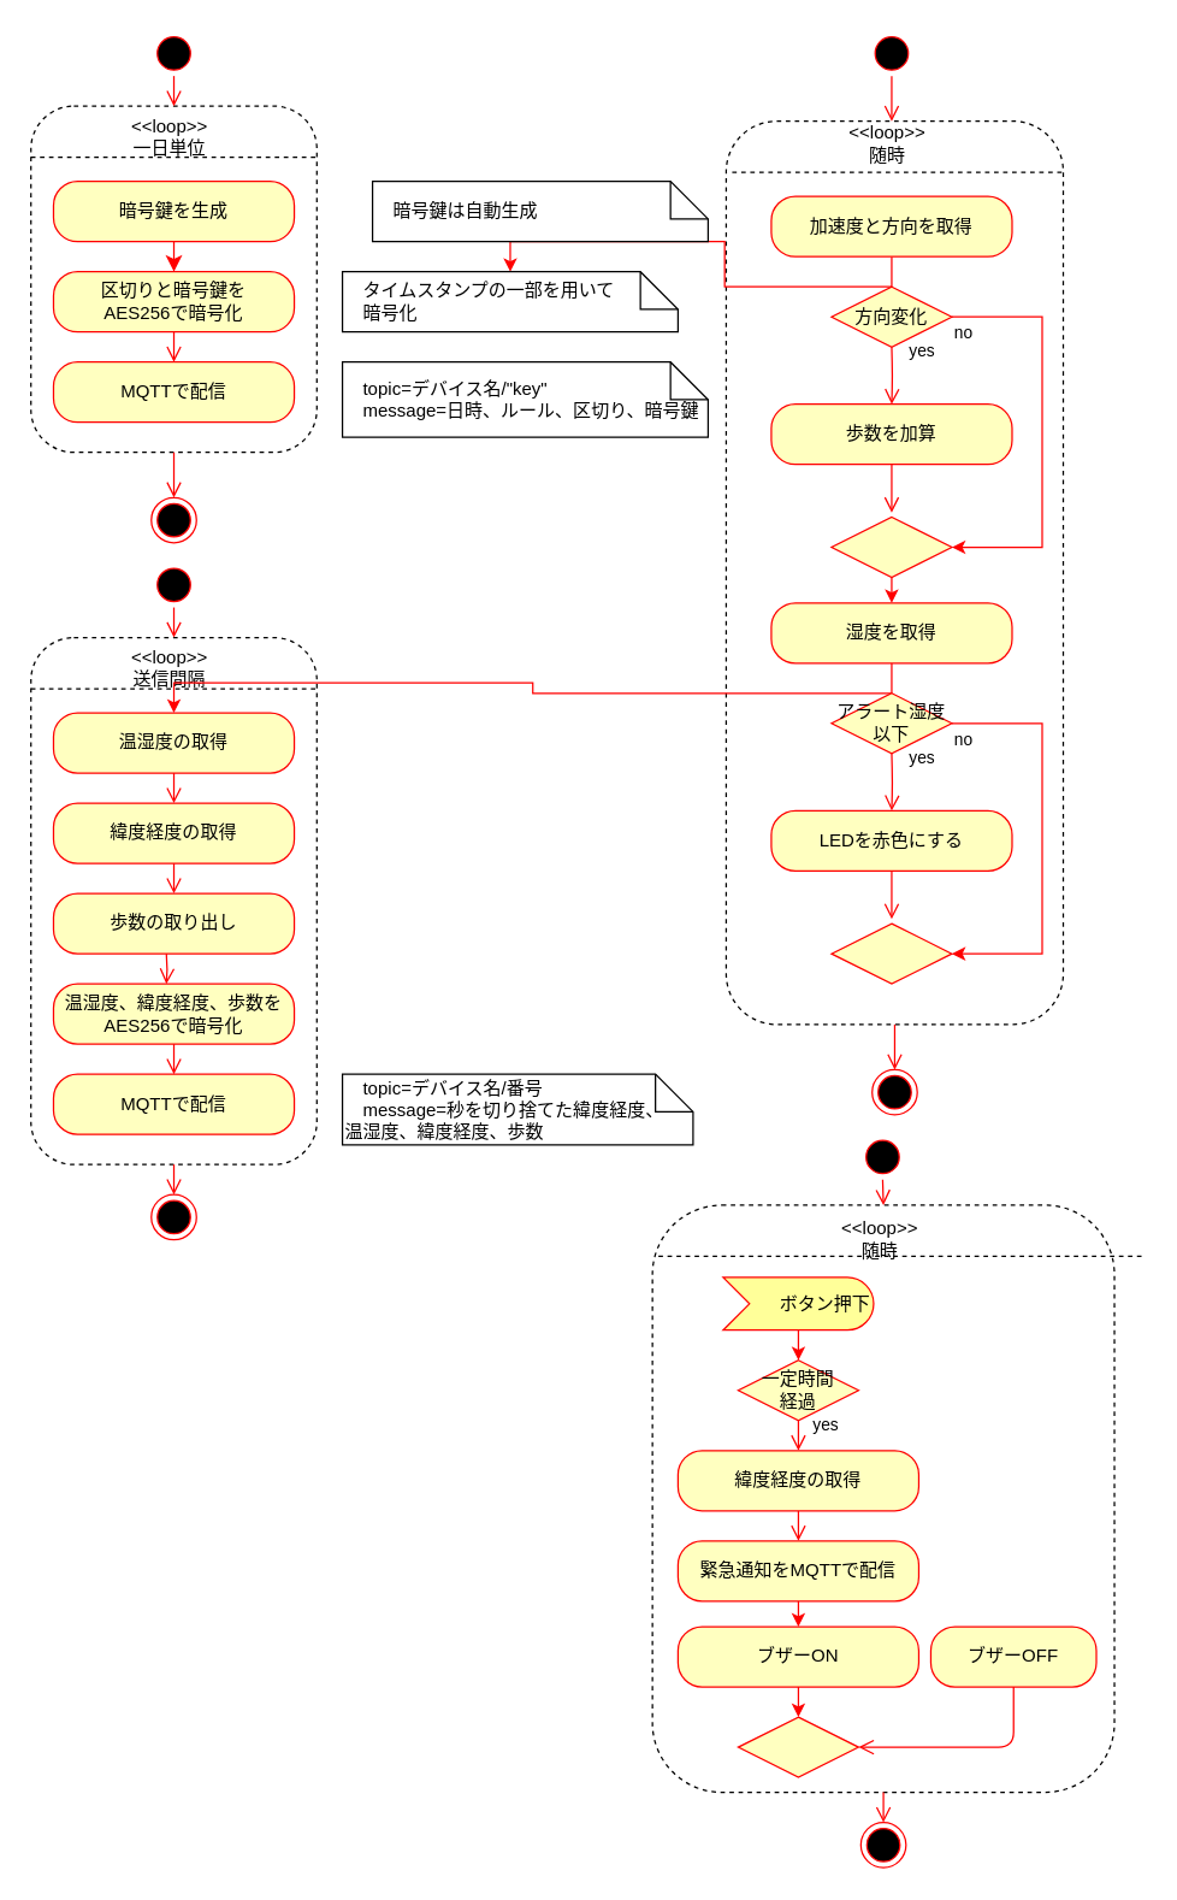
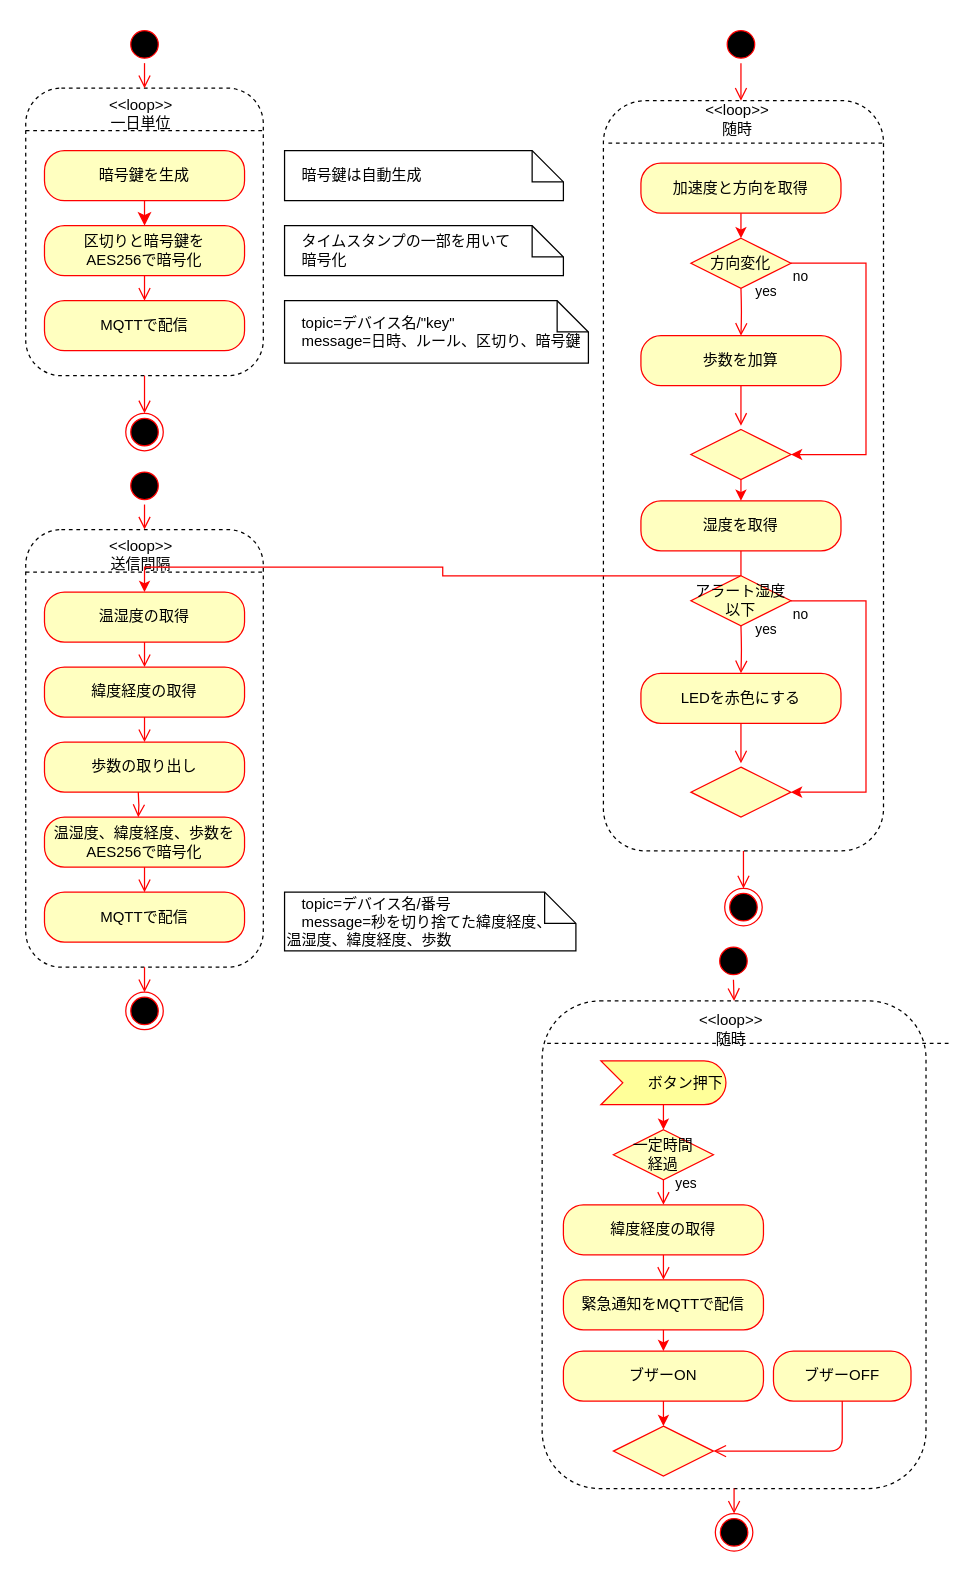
- <mxCell id="64" value="　暗号&lt;span style=&quot;text-align: center&quot;&gt;鍵&lt;/span&gt;は自動生成" style="shape=note2;boundedLbl=1;whiteSpace=wrap;html=1;size=25;verticalAlign=middle;align=left;labelBackgroundColor=none;fontColor=#000000;fillColor=none;" parent="1" vertex="1"><mxGeometry x="247" y="120" width="223" height="40" as="geometry" /></mxCell>
+ <mxCell id="64" value="　暗号&lt;span style=&quot;text-align: center&quot;&gt;鍵&lt;/span&gt;は自動生成" style="shape=note2;boundedLbl=1;whiteSpace=wrap;html=1;size=25;verticalAlign=middle;align=left;labelBackgroundColor=none;fontColor=#000000;fillColor=none;" parent="1" vertex="1"><mxGeometry x="227" y="120" width="223" height="40" as="geometry" /></mxCell>
- <mxCell id="34" style="edgeStyle=orthogonalEdgeStyle;rounded=0;orthogonalLoop=1;jettySize=auto;html=1;exitX=0.5;exitY=1;exitDx=0;exitDy=0;fontColor=#000000;strokeColor=#FF0000;" parent="1" source="35" target="65" edge="1"><mxGeometry relative="1" as="geometry" /></mxCell>
+ <mxCell id="34" style="edgeStyle=orthogonalEdgeStyle;rounded=0;orthogonalLoop=1;jettySize=auto;html=1;exitX=0.5;exitY=1;exitDx=0;exitDy=0;entryX=0.5;entryY=0;entryDx=0;entryDy=0;fontColor=#000000;strokeColor=#FF0000;" parent="1" source="35" target="36" edge="1"><mxGeometry relative="1" as="geometry" /></mxCell>
